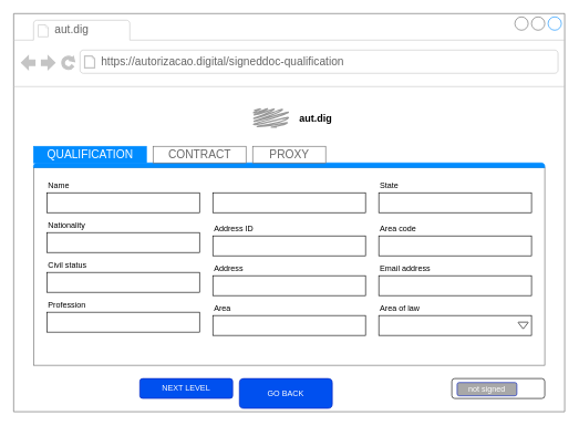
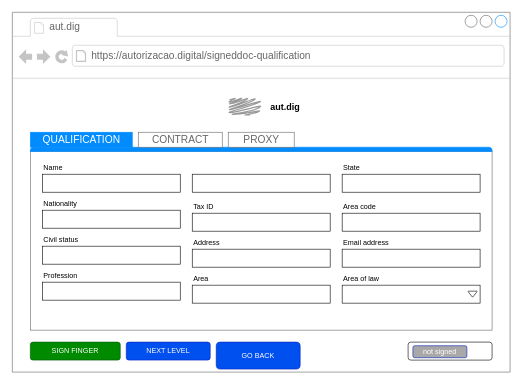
- <mxCell id="33" value="Address ID" style="text;html=1;strokeColor=none;fillColor=none;align=left;verticalAlign=middle;whiteSpace=wrap;rounded=0;" parent="31" vertex="1"><mxGeometry width="230" height="20" as="geometry" /></mxCell>
+ <mxCell id="33" value="Tax ID" style="text;html=1;strokeColor=none;fillColor=none;align=left;verticalAlign=middle;whiteSpace=wrap;rounded=0;" parent="31" vertex="1"><mxGeometry width="230" height="20" as="geometry" /></mxCell>
+ <mxCell id="60" value="SIGN FINGER" style="rounded=1;whiteSpace=wrap;html=1;align=center;fillColor=#008a00;strokeColor=#005700;fontColor=#ffffff;" vertex="1" parent="1"><mxGeometry x="50" y="570" width="150" height="30" as="geometry" /></mxCell>
